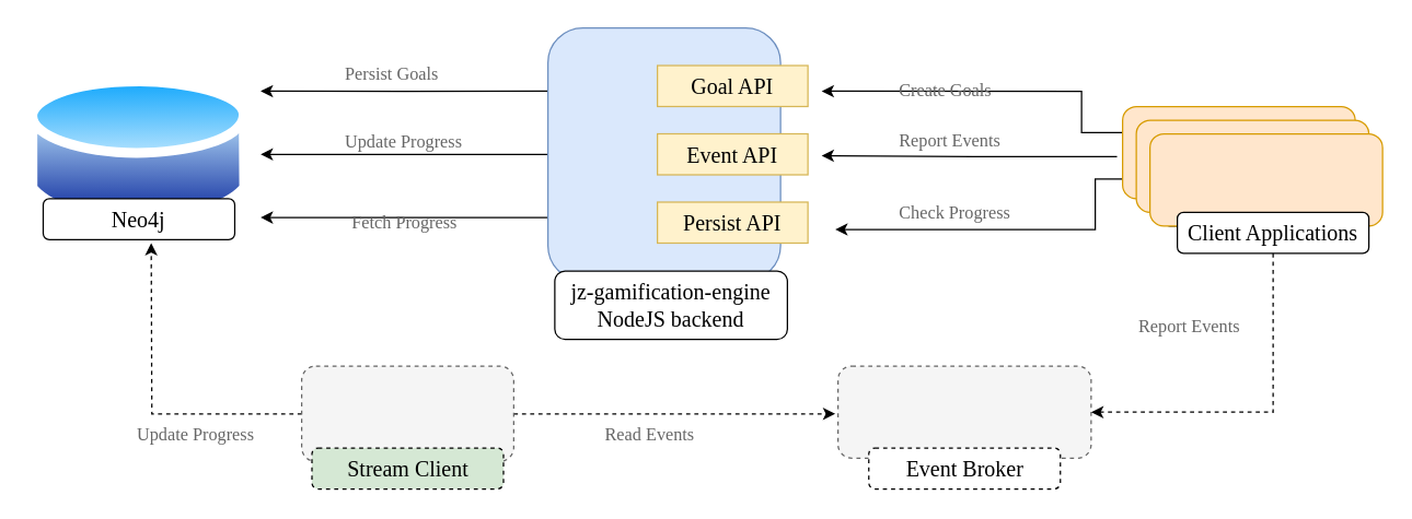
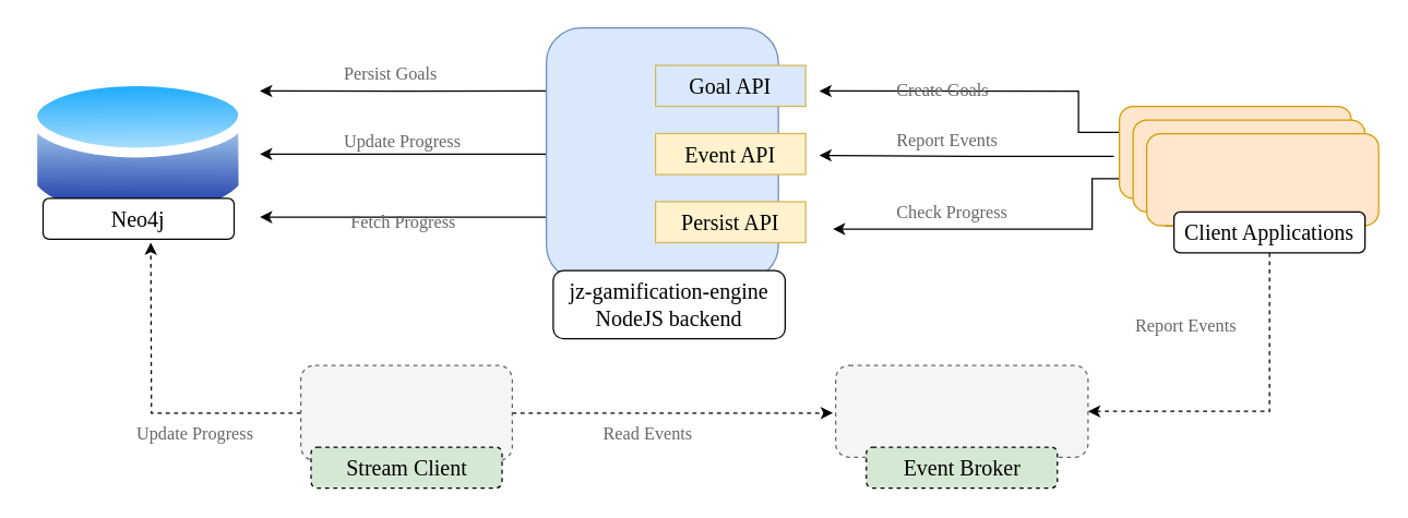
- <mxCell id="7" value="Goal API" style="rounded=0;whiteSpace=wrap;html=1;fillColor=#fff2cc;strokeColor=#d6b656;fontStyle=0;fontFamily=Tahoma;fontSize=16;" vertex="1" parent="1"><mxGeometry x="480" y="47.5" width="110" height="30" as="geometry" /></mxCell>
+ <mxCell id="7" value="Goal API" style="rounded=0;whiteSpace=wrap;html=1;fillColor=#dae8fc;strokeColor=#d6b656;fontStyle=0;fontFamily=Tahoma;fontSize=16;" vertex="1" parent="1"><mxGeometry x="480" y="47.5" width="110" height="30" as="geometry" /></mxCell>
- <mxCell id="16" value="Event Broker" style="rounded=1;whiteSpace=wrap;html=1;fontStyle=0;fontFamily=Tahoma;fontSize=16;dashed=1;" vertex="1" parent="1"><mxGeometry x="634.5" y="327.5" width="140" height="30" as="geometry" /></mxCell>
+ <mxCell id="16" value="Event Broker" style="rounded=1;whiteSpace=wrap;html=1;fontStyle=0;fontFamily=Tahoma;fontSize=16;dashed=1;fillColor=#d5e8d4;" vertex="1" parent="1"><mxGeometry x="634.5" y="327.5" width="140" height="30" as="geometry" /></mxCell>
